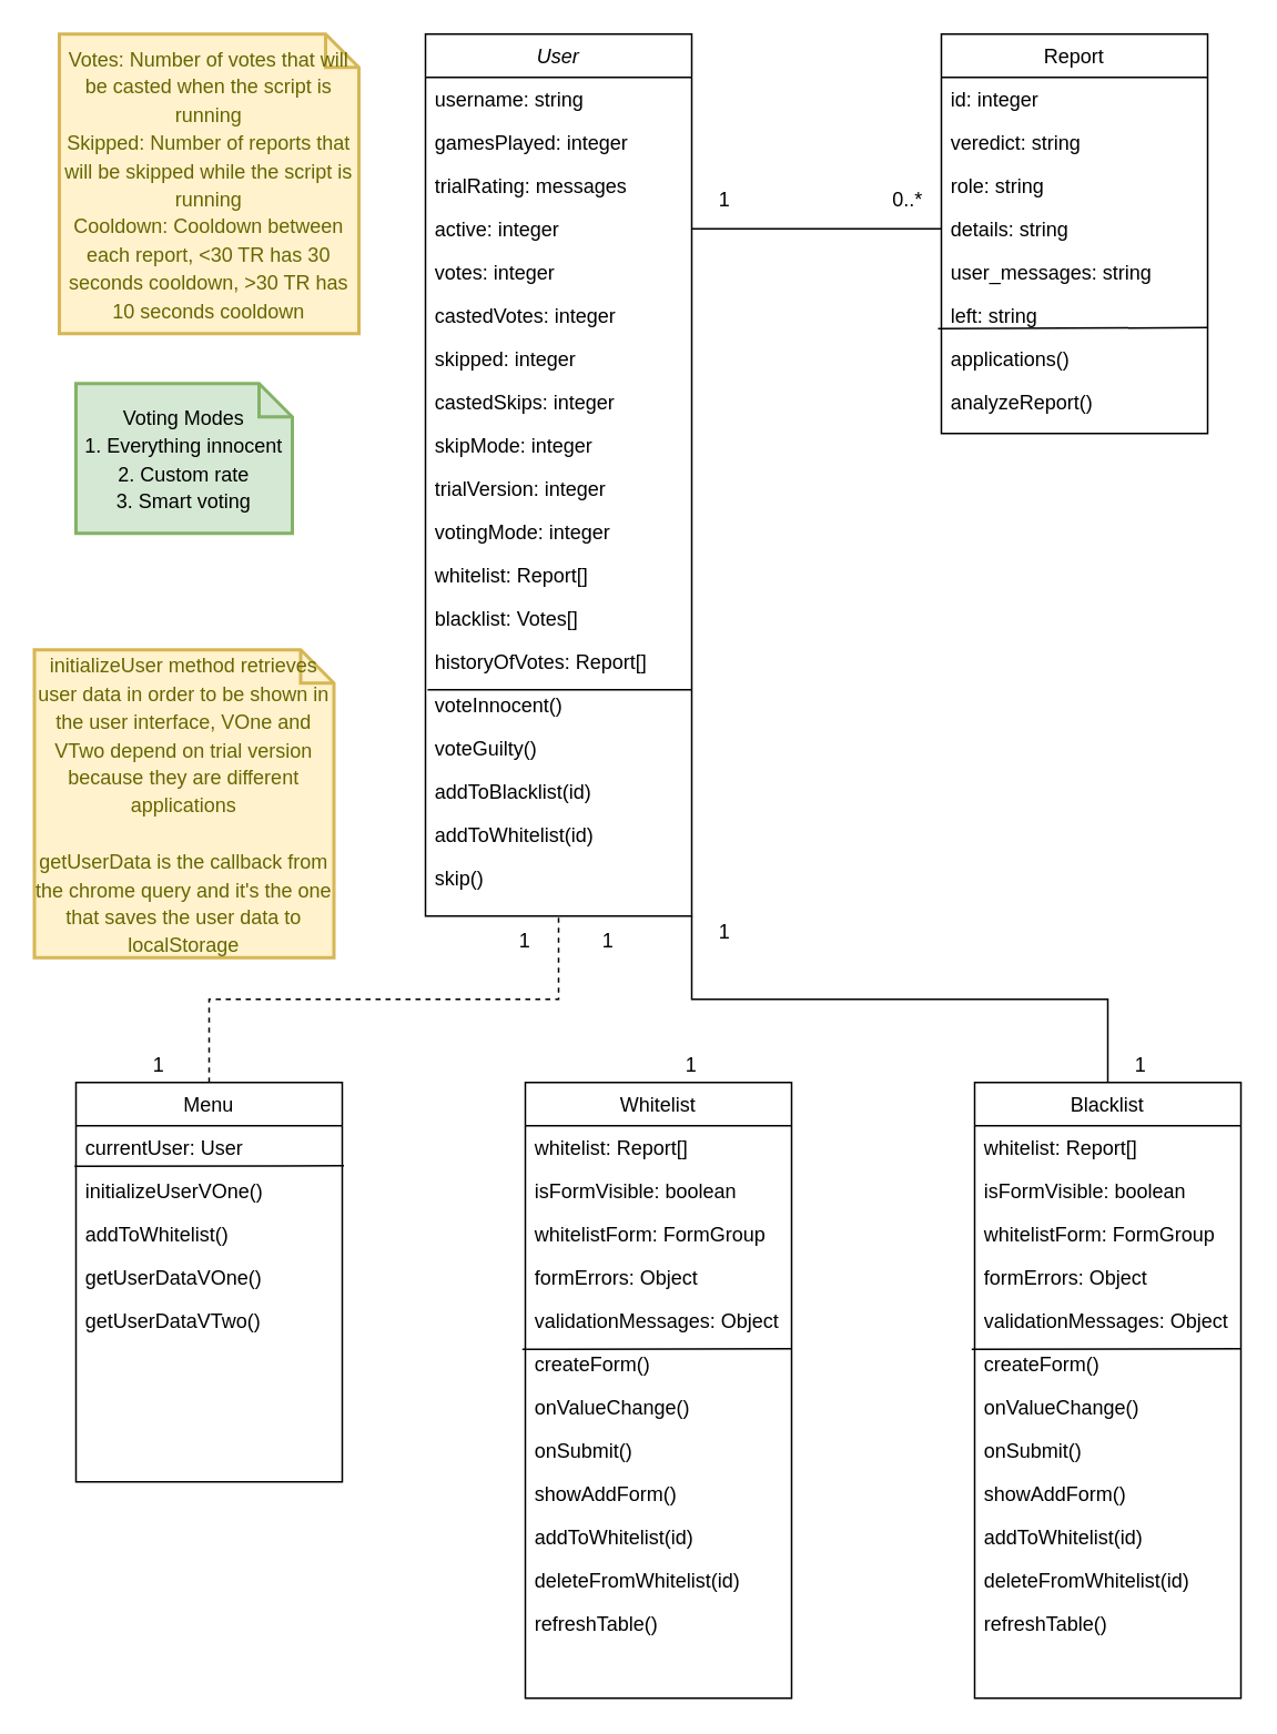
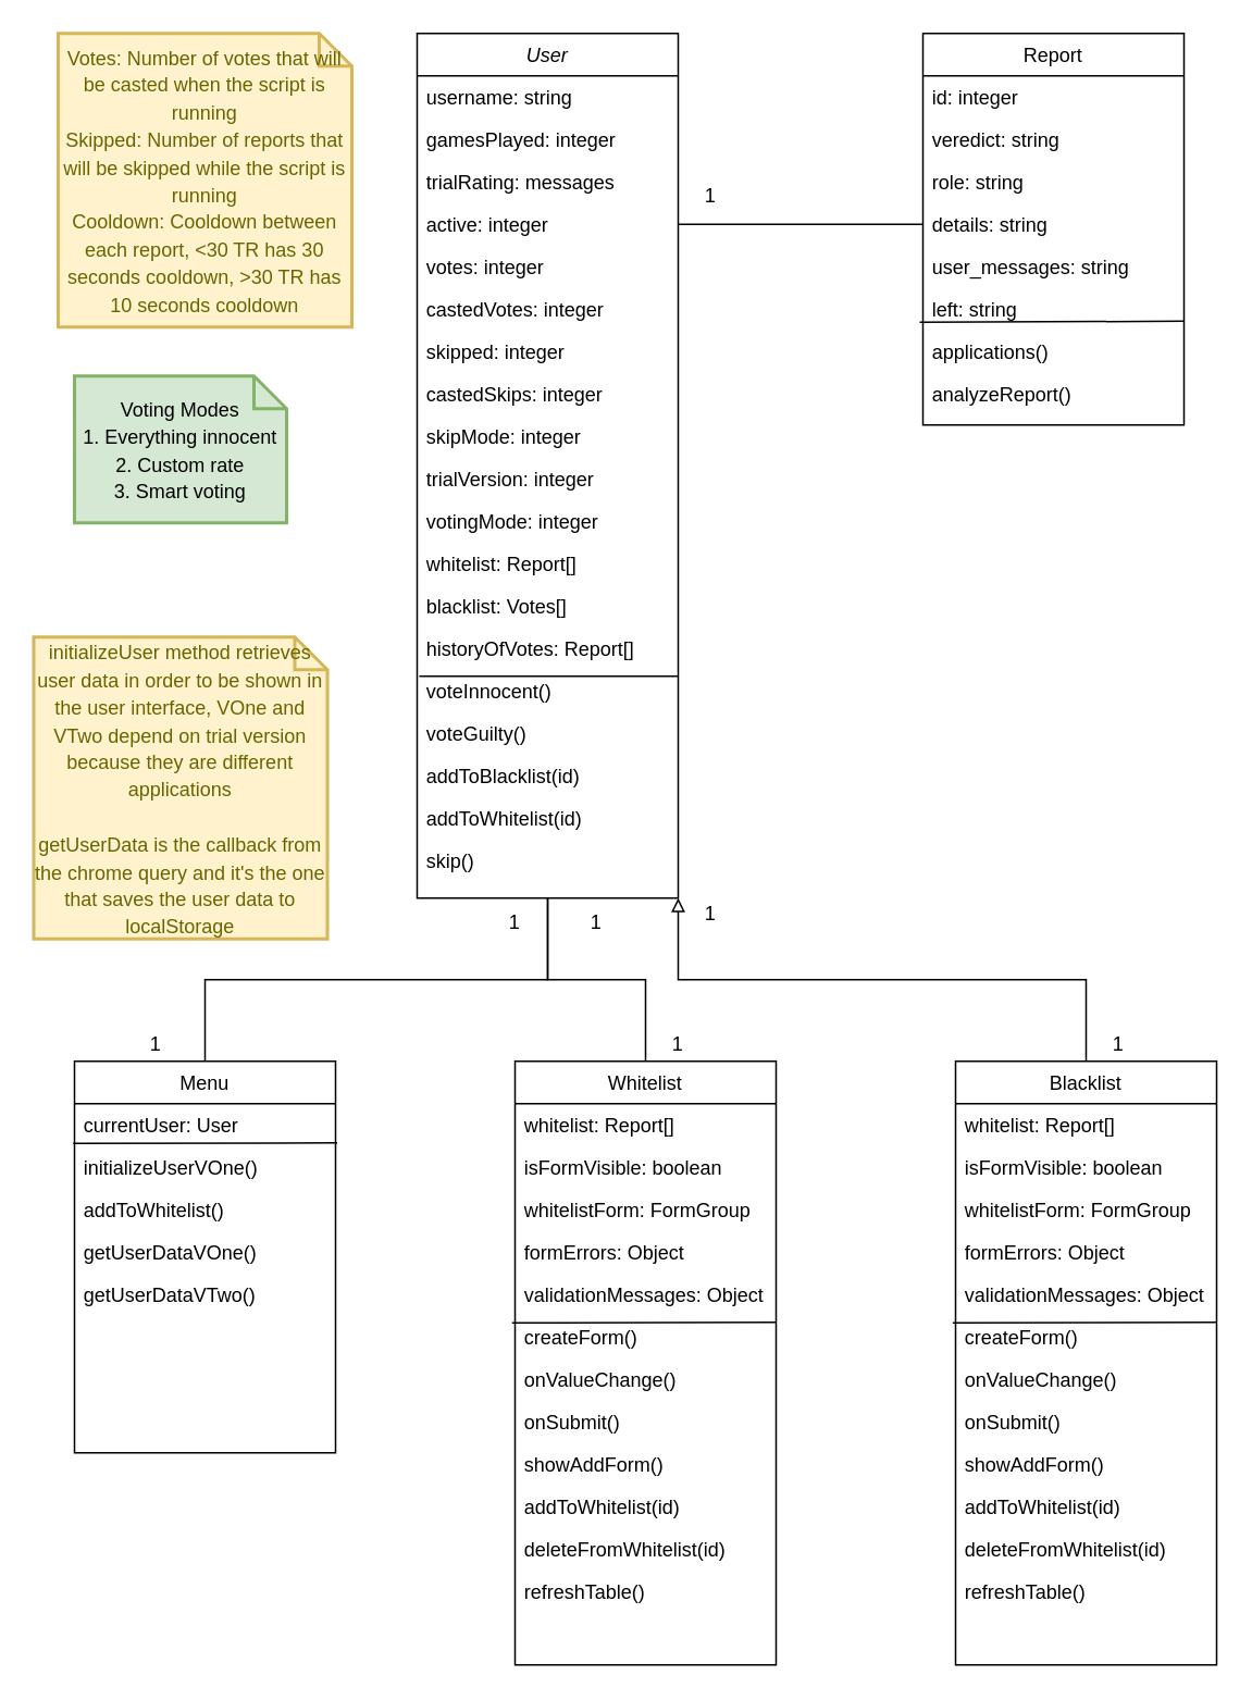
- <mxCell id="38" value="0..*" style="text;html=1;strokeColor=none;fillColor=none;align=center;verticalAlign=middle;whiteSpace=wrap;rounded=0;" parent="1" vertex="1"><mxGeometry x="525" y="110" width="40" height="20" as="geometry" /></mxCell>
- <mxCell id="66" style="edgeStyle=orthogonalEdgeStyle;rounded=0;orthogonalLoop=1;jettySize=auto;html=1;exitX=0.5;exitY=0;exitDx=0;exitDy=0;entryX=1;entryY=1;entryDx=0;entryDy=0;endArrow=none;endFill=0;" edge="1" parent="1" source="67" target="3"><mxGeometry relative="1" as="geometry" /></mxCell>
+ <mxCell id="66" style="edgeStyle=orthogonalEdgeStyle;rounded=0;orthogonalLoop=1;jettySize=auto;html=1;exitX=0.5;exitY=0;exitDx=0;exitDy=0;entryX=1;entryY=1;entryDx=0;entryDy=0;endArrow=block;endFill=0;" edge="1" parent="1" source="67" target="3"><mxGeometry relative="1" as="geometry" /></mxCell>
- <mxCell id="39" style="edgeStyle=orthogonalEdgeStyle;rounded=0;orthogonalLoop=1;jettySize=auto;html=1;exitX=0.5;exitY=0;exitDx=0;exitDy=0;entryX=0.5;entryY=1;entryDx=0;entryDy=0;endArrow=none;endFill=0;dashed=1;" edge="1" parent="1" source="40" target="3"><mxGeometry relative="1" as="geometry" /></mxCell>
+ <mxCell id="39" style="edgeStyle=orthogonalEdgeStyle;rounded=0;orthogonalLoop=1;jettySize=auto;html=1;exitX=0.5;exitY=0;exitDx=0;exitDy=0;entryX=0.5;entryY=1;entryDx=0;entryDy=0;endArrow=none;endFill=0;" edge="1" parent="1" source="40" target="3"><mxGeometry relative="1" as="geometry" /></mxCell>
+ <mxCell id="2" style="edgeStyle=orthogonalEdgeStyle;rounded=0;orthogonalLoop=1;jettySize=auto;html=1;exitX=0.5;exitY=1;exitDx=0;exitDy=0;entryX=0.5;entryY=0;entryDx=0;entryDy=0;endArrow=none;endFill=0;" edge="1" parent="1" source="3" target="50"><mxGeometry relative="1" as="geometry" /></mxCell>
